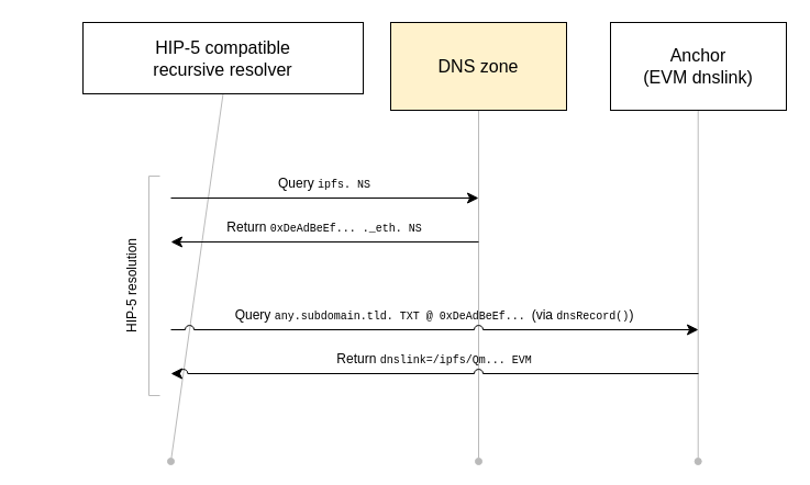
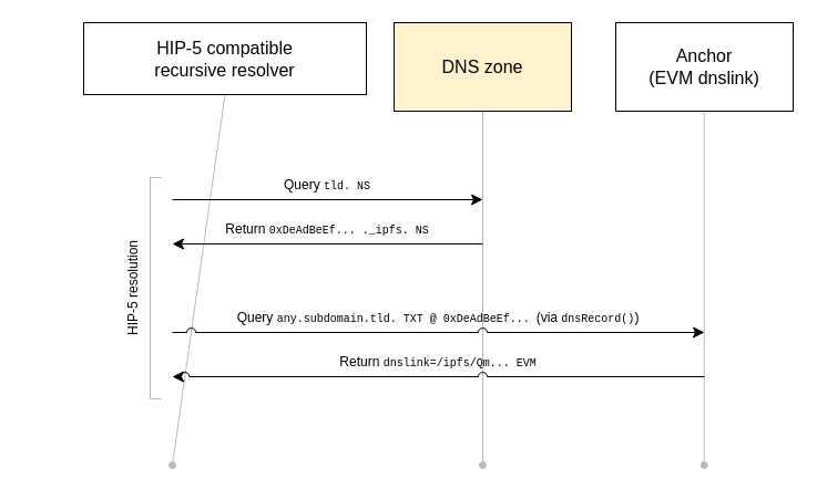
- <mxCell id="9" value="&lt;font style=&quot;&quot;&gt;&lt;span style=&quot;font-size: 12px;&quot;&gt;Query &lt;/span&gt;&lt;font style=&quot;font-size: 10px;&quot; face=&quot;Courier New&quot;&gt;ipfs. NS&lt;/font&gt;&lt;/font&gt;" style="text;html=1;strokeColor=none;fillColor=none;align=center;verticalAlign=middle;whiteSpace=wrap;rounded=0;fontSize=16;" vertex="1" parent="1"><mxGeometry x="155" y="150" width="280" height="30" as="geometry" /></mxCell>
+ <mxCell id="9" value="&lt;font style=&quot;&quot;&gt;&lt;span style=&quot;font-size: 12px;&quot;&gt;Query &lt;/span&gt;&lt;font style=&quot;font-size: 10px;&quot; face=&quot;Courier New&quot;&gt;tld. NS&lt;/font&gt;&lt;/font&gt;" style="text;html=1;strokeColor=none;fillColor=none;align=center;verticalAlign=middle;whiteSpace=wrap;rounded=0;fontSize=16;" vertex="1" parent="1"><mxGeometry x="155" y="150" width="280" height="30" as="geometry" /></mxCell>
- <mxCell id="11" value="&lt;span style=&quot;font-size: 12px;&quot;&gt;Return &lt;/span&gt;&lt;font style=&quot;font-size: 10px;&quot; face=&quot;Courier New&quot;&gt;0xDeAdBeEf... ._eth. NS&lt;/font&gt;" style="text;html=1;strokeColor=none;fillColor=none;align=center;verticalAlign=middle;whiteSpace=wrap;rounded=0;fontSize=16;" vertex="1" parent="1"><mxGeometry x="155" y="190" width="280" height="30" as="geometry" /></mxCell>
+ <mxCell id="11" value="&lt;span style=&quot;font-size: 12px;&quot;&gt;Return &lt;/span&gt;&lt;font style=&quot;font-size: 10px;&quot; face=&quot;Courier New&quot;&gt;0xDeAdBeEf... ._ipfs. NS&lt;/font&gt;" style="text;html=1;strokeColor=none;fillColor=none;align=center;verticalAlign=middle;whiteSpace=wrap;rounded=0;fontSize=16;" vertex="1" parent="1"><mxGeometry x="155" y="190" width="280" height="30" as="geometry" /></mxCell>
